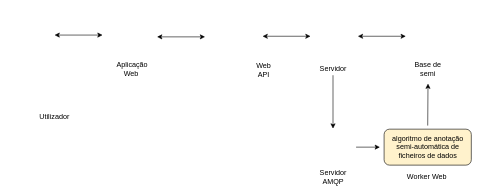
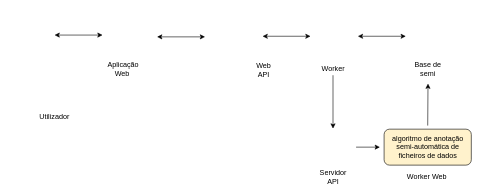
- <mxCell id="8" value="&amp;nbsp;Aplicação Web" style="text;html=1;strokeColor=none;fillColor=none;align=center;verticalAlign=middle;whiteSpace=wrap;rounded=0;" parent="1" vertex="1"><mxGeometry x="187" y="105" width="62" height="20" as="geometry" /></mxCell>
+ <mxCell id="8" value="&amp;nbsp;Aplicação Web" style="text;html=1;strokeColor=none;fillColor=none;align=center;verticalAlign=middle;whiteSpace=wrap;rounded=0;" parent="1" vertex="1"><mxGeometry x="172" y="105" width="62" height="20" as="geometry" /></mxCell>
- <mxCell id="10" value="Servidor" style="text;html=1;strokeColor=none;fillColor=none;align=center;verticalAlign=middle;whiteSpace=wrap;rounded=0;" parent="1" vertex="1"><mxGeometry x="534.5" y="105" width="40" height="20" as="geometry" /></mxCell>
+ <mxCell id="10" value="Worker" style="text;html=1;strokeColor=none;fillColor=none;align=center;verticalAlign=middle;whiteSpace=wrap;rounded=0;" parent="1" vertex="1"><mxGeometry x="534.5" y="105" width="40" height="20" as="geometry" /></mxCell>
- <mxCell id="19" value="Servidor AMQP" style="text;html=1;strokeColor=none;fillColor=none;align=center;verticalAlign=middle;whiteSpace=wrap;rounded=0;" vertex="1" parent="1"><mxGeometry x="534.5" y="285" width="40" height="20" as="geometry" /></mxCell>
+ <mxCell id="19" value="Servidor API" style="text;html=1;strokeColor=none;fillColor=none;align=center;verticalAlign=middle;whiteSpace=wrap;rounded=0;" vertex="1" parent="1"><mxGeometry x="534.5" y="285" width="40" height="20" as="geometry" /></mxCell>
